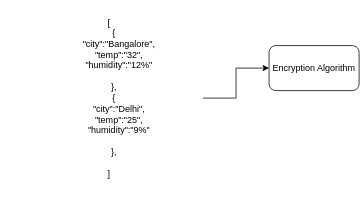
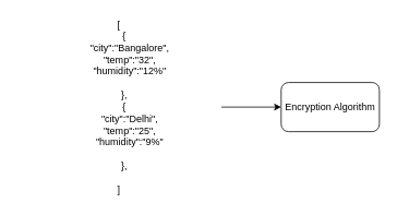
- <mxCell id="4" value="Encryption Algorithm" style="rounded=1;whiteSpace=wrap;html=1;" parent="1" vertex="1"><mxGeometry x="358" y="60" width="120" height="60" as="geometry" /></mxCell>
+ <mxCell id="4" value="Encryption Algorithm" style="rounded=1;whiteSpace=wrap;html=1;" parent="1" vertex="1"><mxGeometry x="343" y="100" width="120" height="60" as="geometry" /></mxCell>
